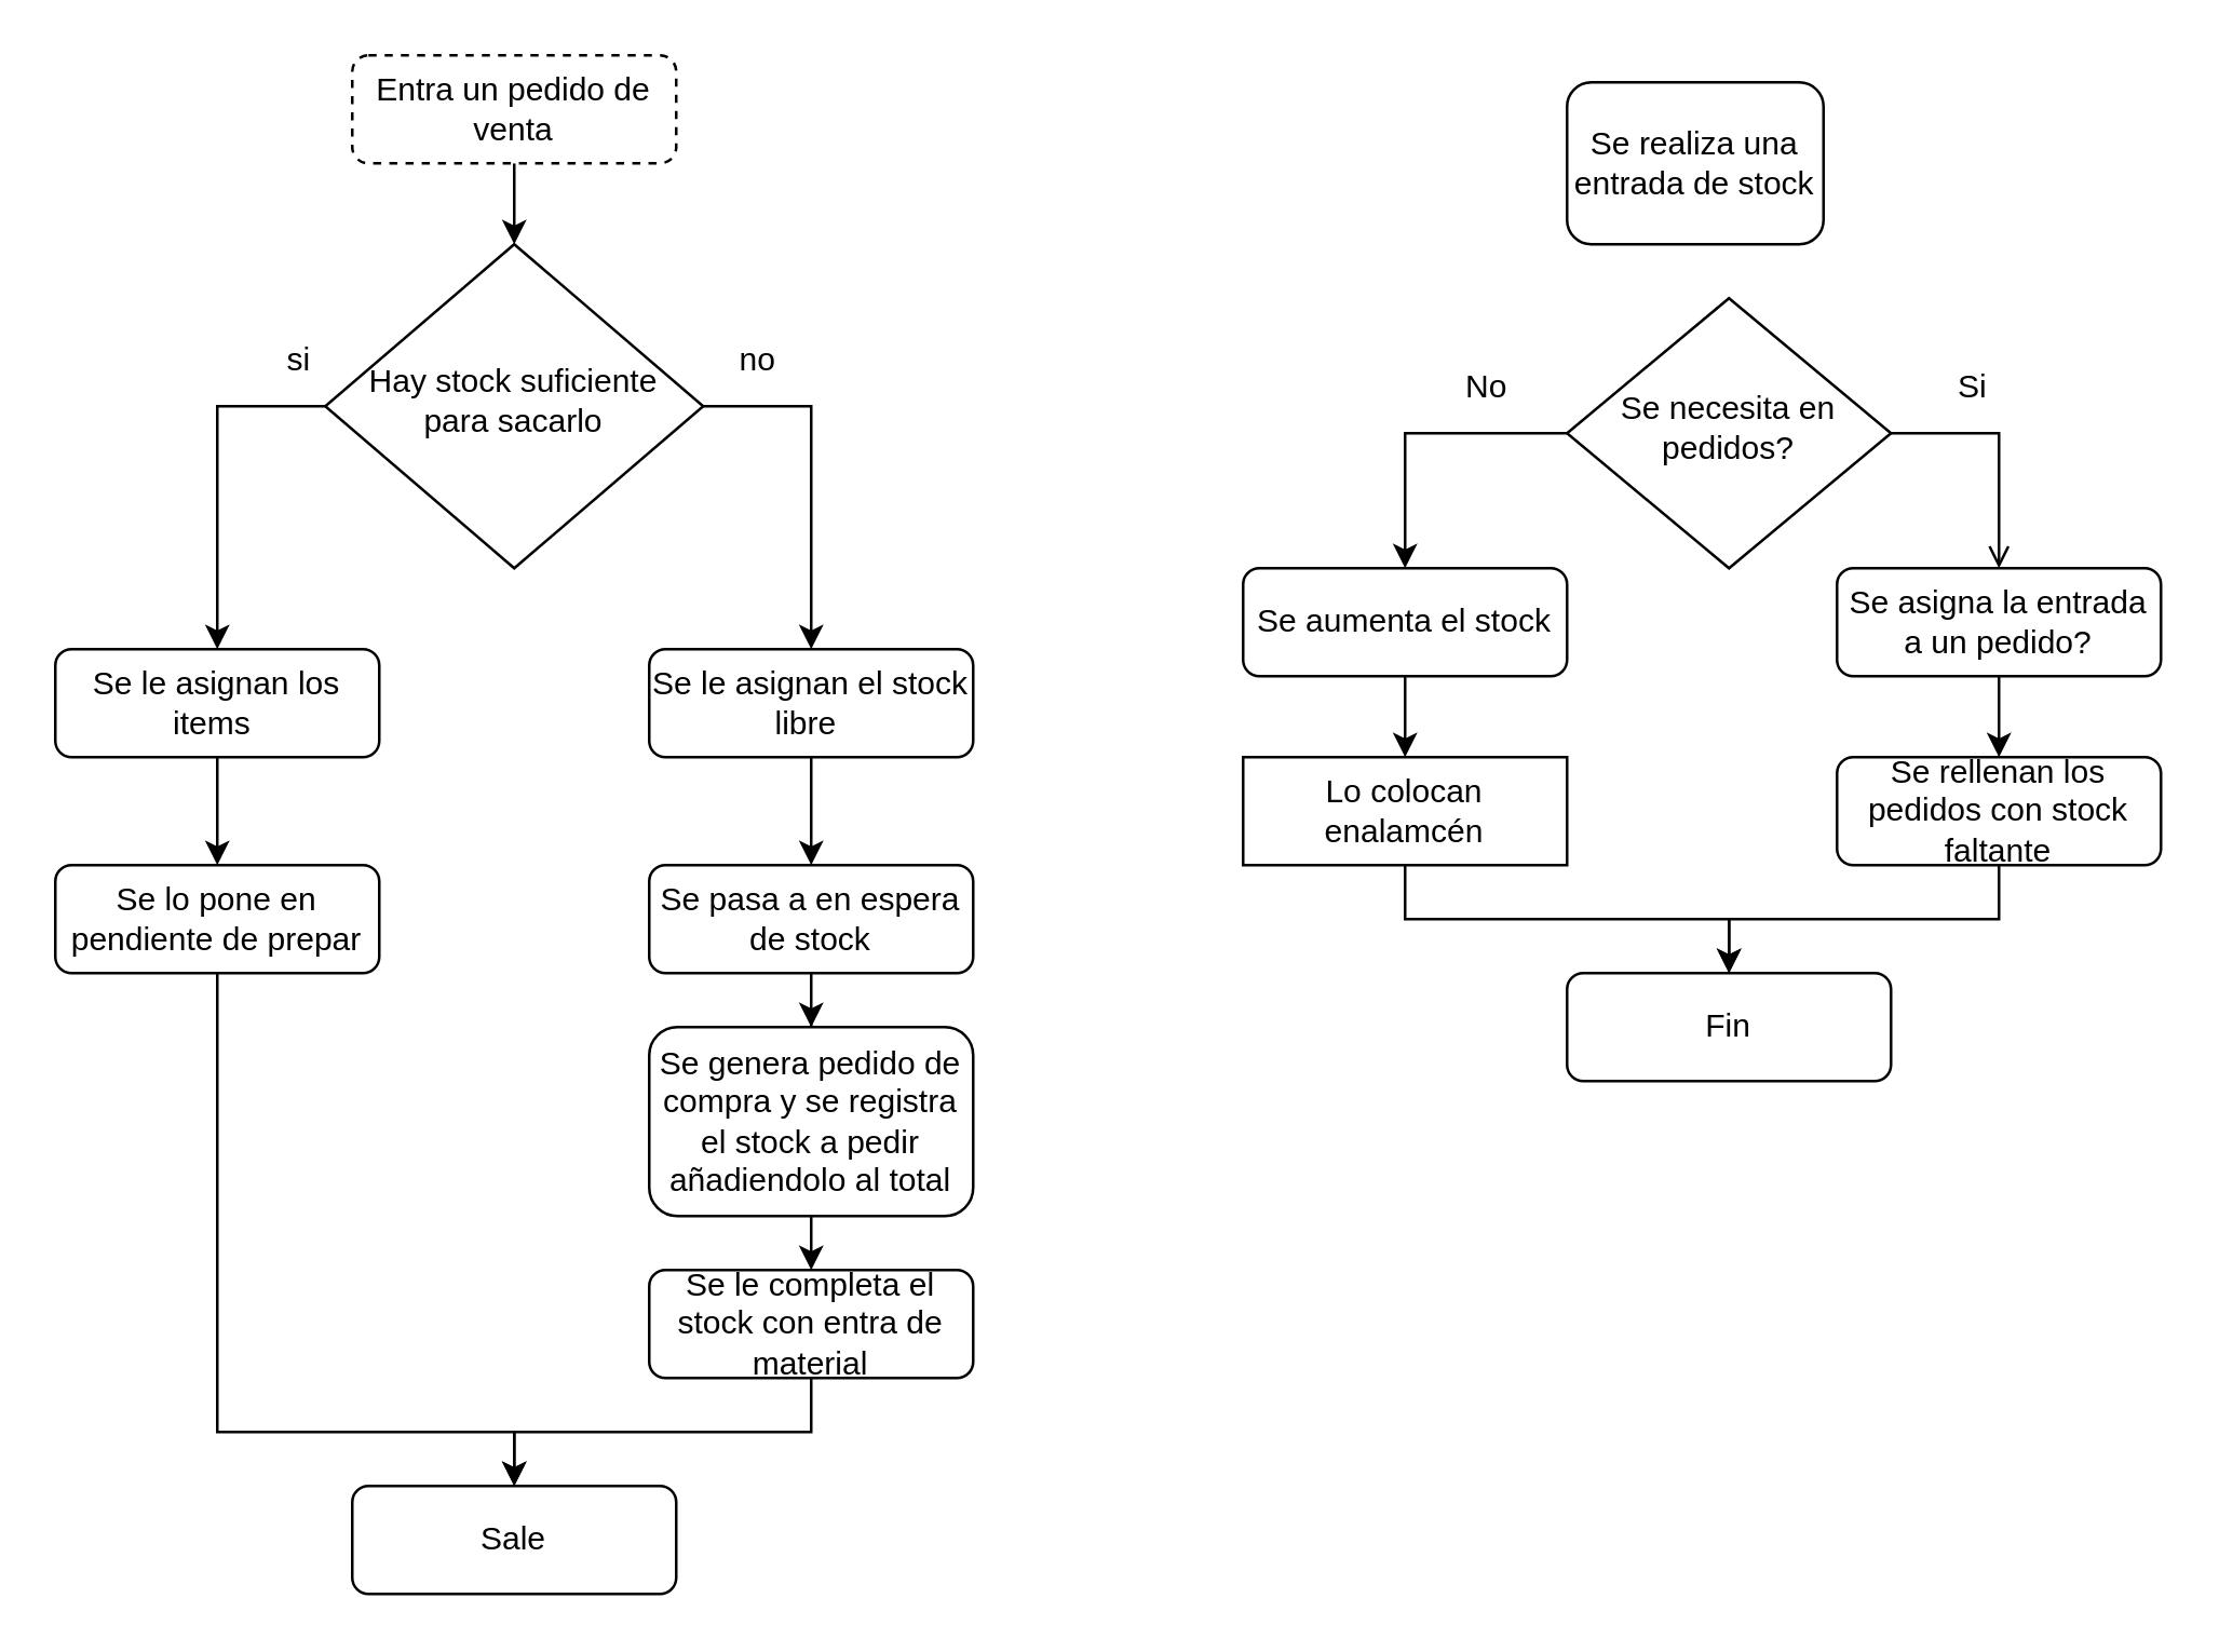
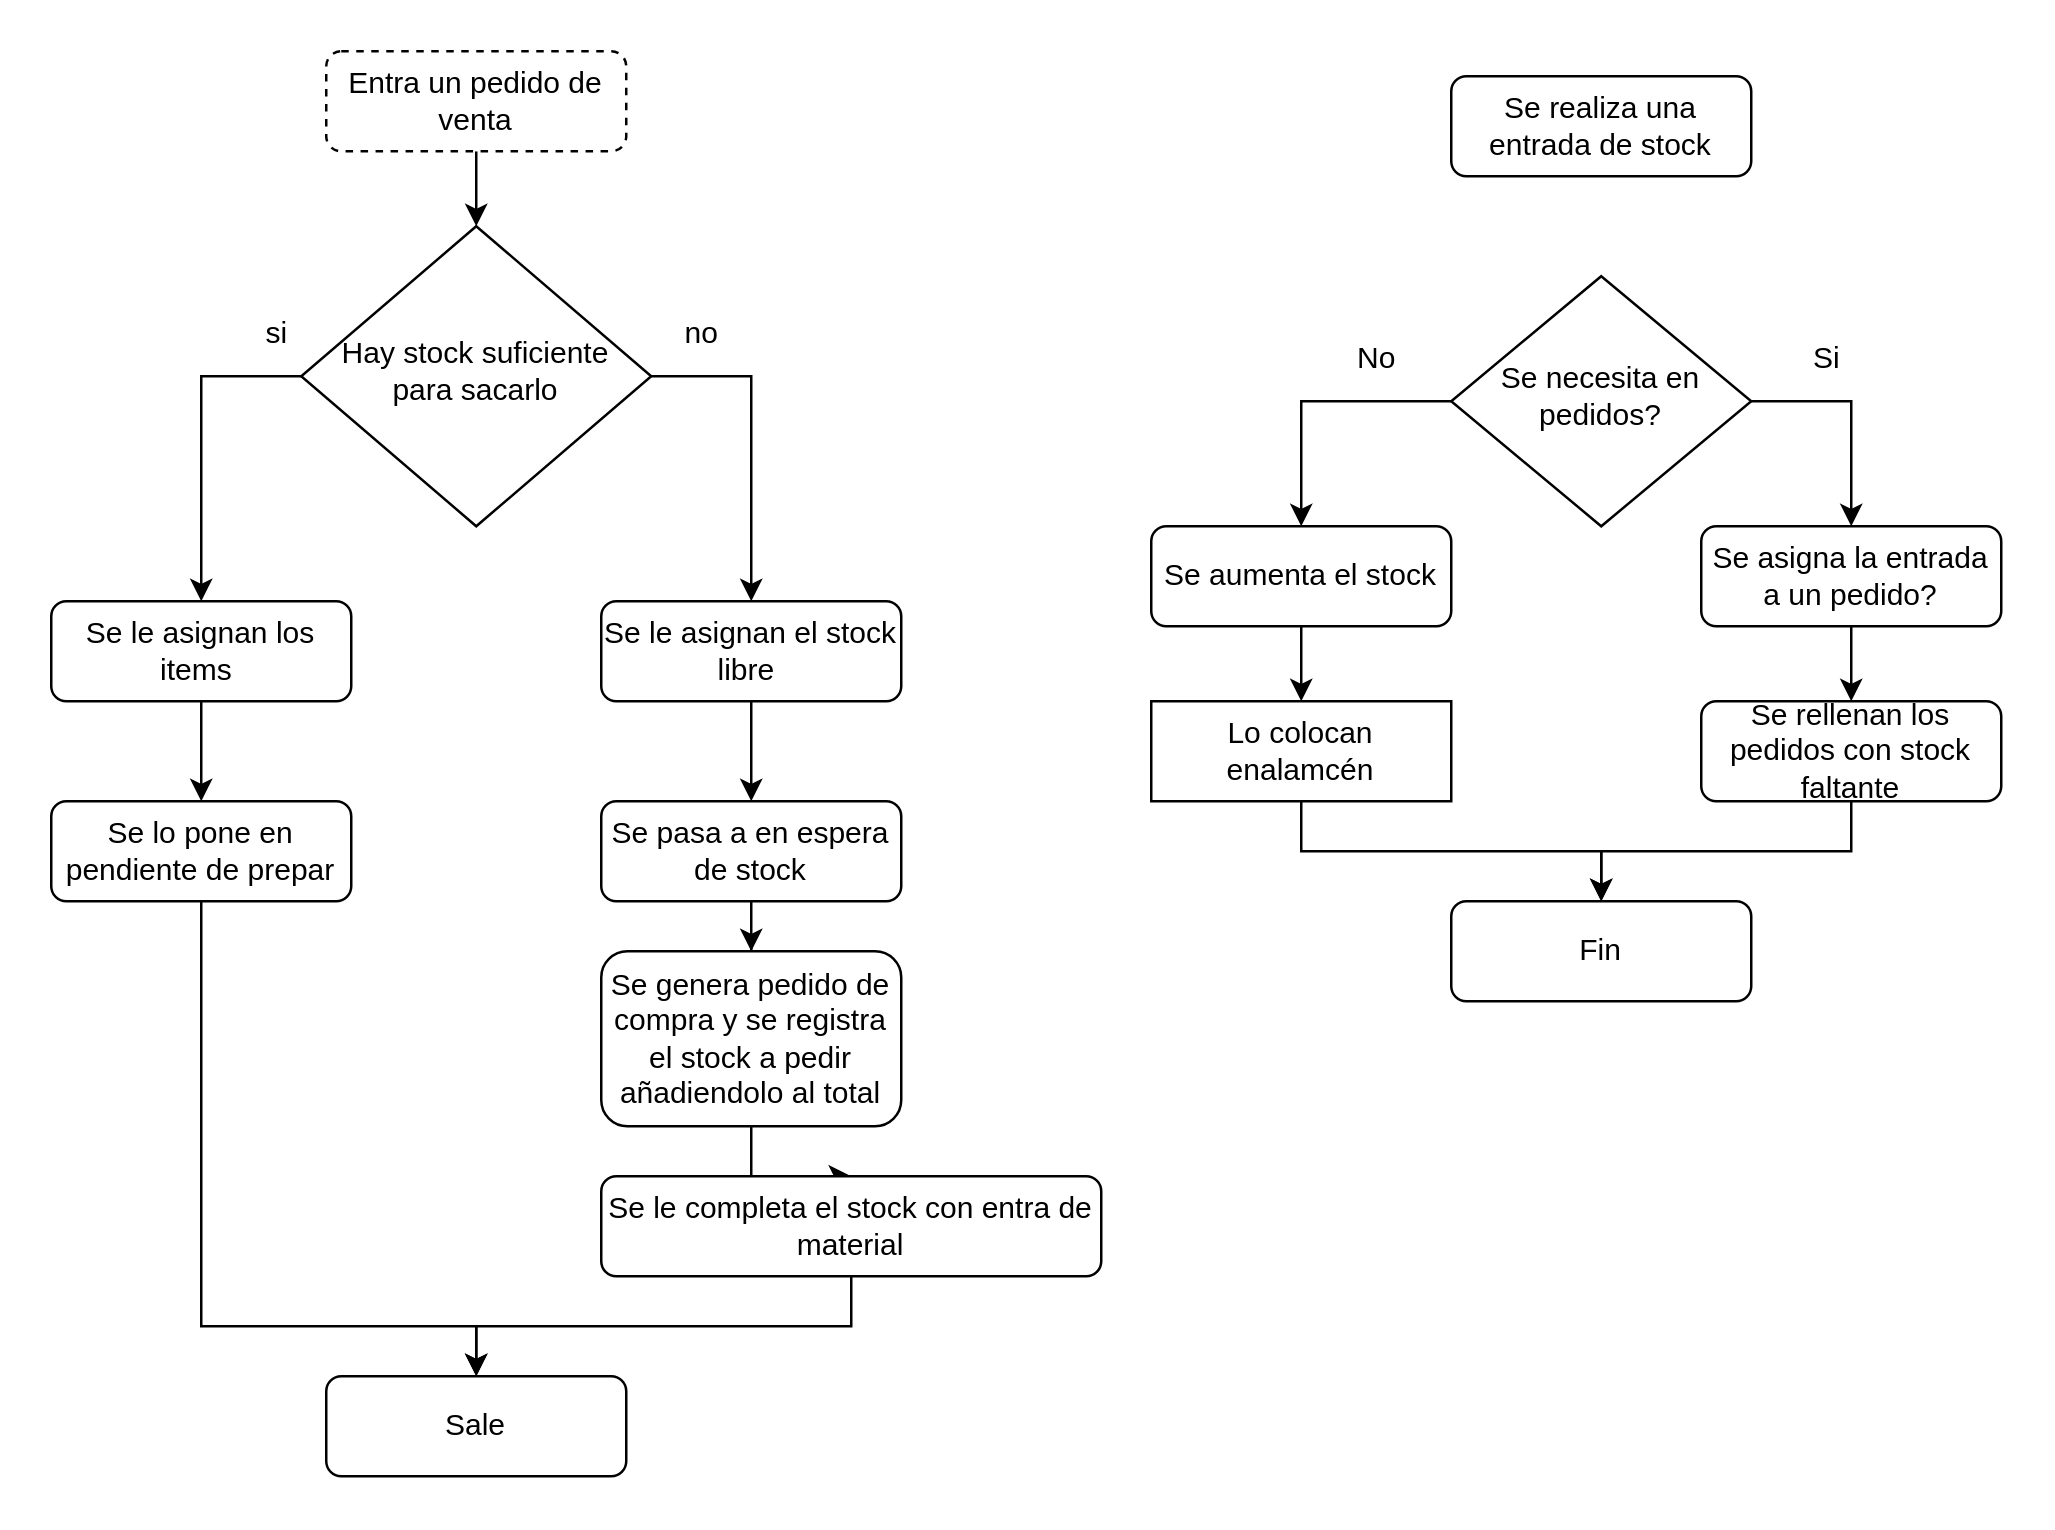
- <mxCell id="2" value="Se realiza una entrada de stock" style="rounded=1;whiteSpace=wrap;html=1;fontSize=12;glass=0;strokeWidth=1;shadow=0;" vertex="1" parent="1"><mxGeometry x="580" y="30" width="95" height="60" as="geometry" /></mxCell>
+ <mxCell id="2" value="Se realiza una entrada de stock" style="rounded=1;whiteSpace=wrap;html=1;fontSize=12;glass=0;strokeWidth=1;shadow=0;" vertex="1" parent="1"><mxGeometry x="580" y="30" width="120" height="40" as="geometry" /></mxCell>
- <mxCell id="7" style="edgeStyle=orthogonalEdgeStyle;rounded=0;orthogonalLoop=1;jettySize=auto;html=1;exitX=1;exitY=0.5;exitDx=0;exitDy=0;entryX=0.5;entryY=0;entryDx=0;entryDy=0;endArrow=open;" edge="1" parent="1" source="4" target="13"><mxGeometry relative="1" as="geometry"><mxPoint x="746.96" y="208" as="targetPoint" /></mxGeometry></mxCell>
+ <mxCell id="7" style="edgeStyle=orthogonalEdgeStyle;rounded=0;orthogonalLoop=1;jettySize=auto;html=1;exitX=1;exitY=0.5;exitDx=0;exitDy=0;entryX=0.5;entryY=0;entryDx=0;entryDy=0;" edge="1" parent="1" source="4" target="13"><mxGeometry relative="1" as="geometry"><mxPoint x="746.96" y="208" as="targetPoint" /></mxGeometry></mxCell>
- <mxCell id="33" value="Se le completa el stock con entra de material" style="rounded=1;whiteSpace=wrap;html=1;fontSize=12;glass=0;strokeWidth=1;shadow=0;" vertex="1" parent="1"><mxGeometry x="240" y="470" width="120" height="40" as="geometry" /></mxCell>
+ <mxCell id="33" value="Se le completa el stock con entra de material" style="rounded=1;whiteSpace=wrap;html=1;fontSize=12;glass=0;strokeWidth=1;shadow=0;" vertex="1" parent="1"><mxGeometry x="240" y="470" width="200" height="40" as="geometry" /></mxCell>
